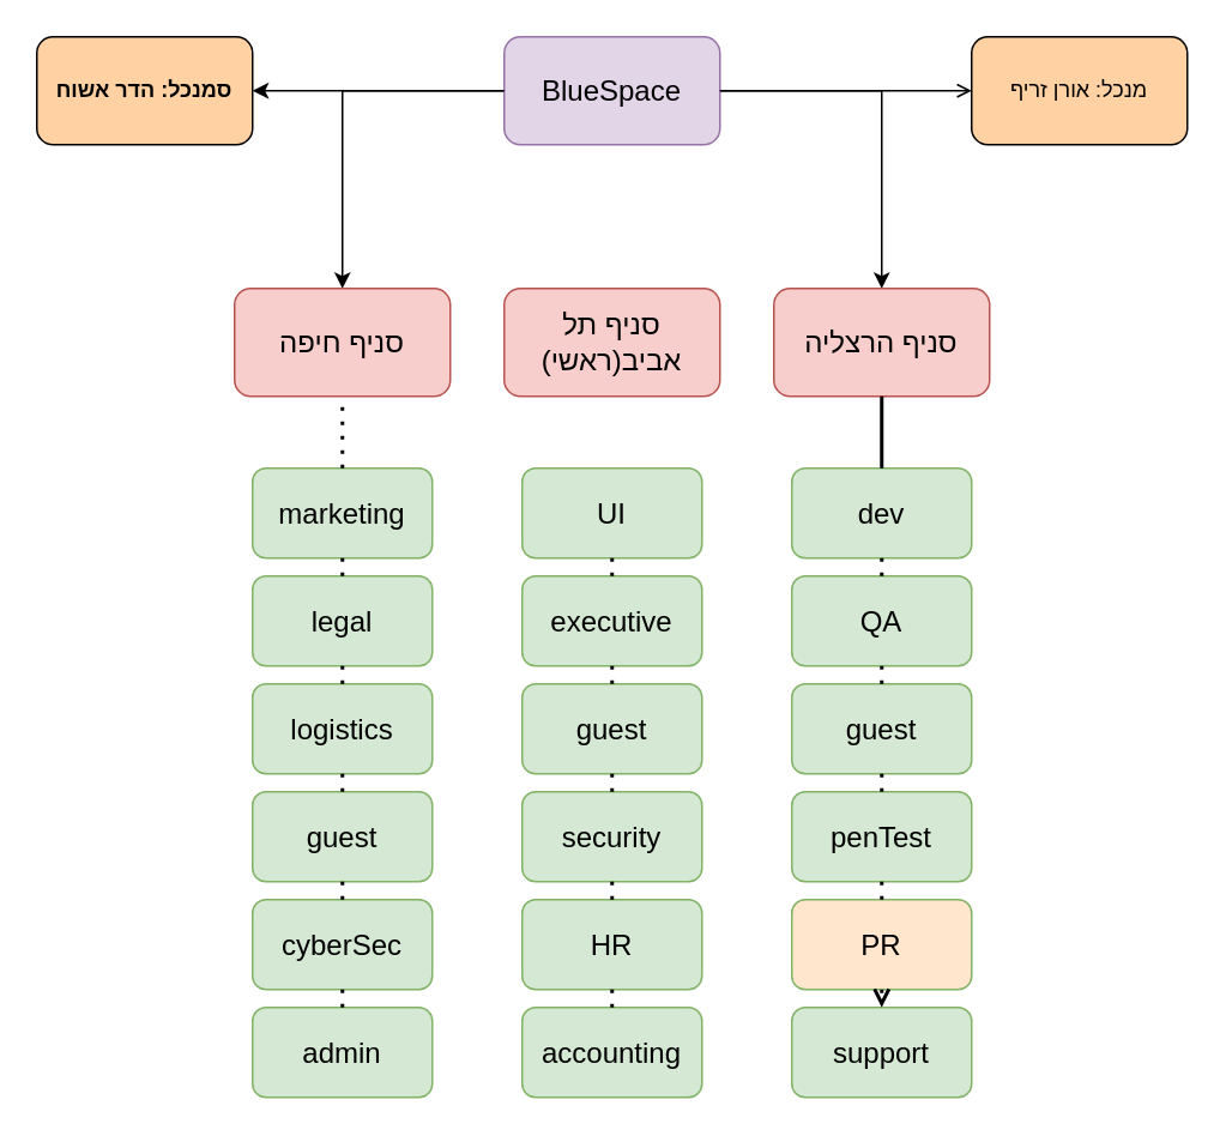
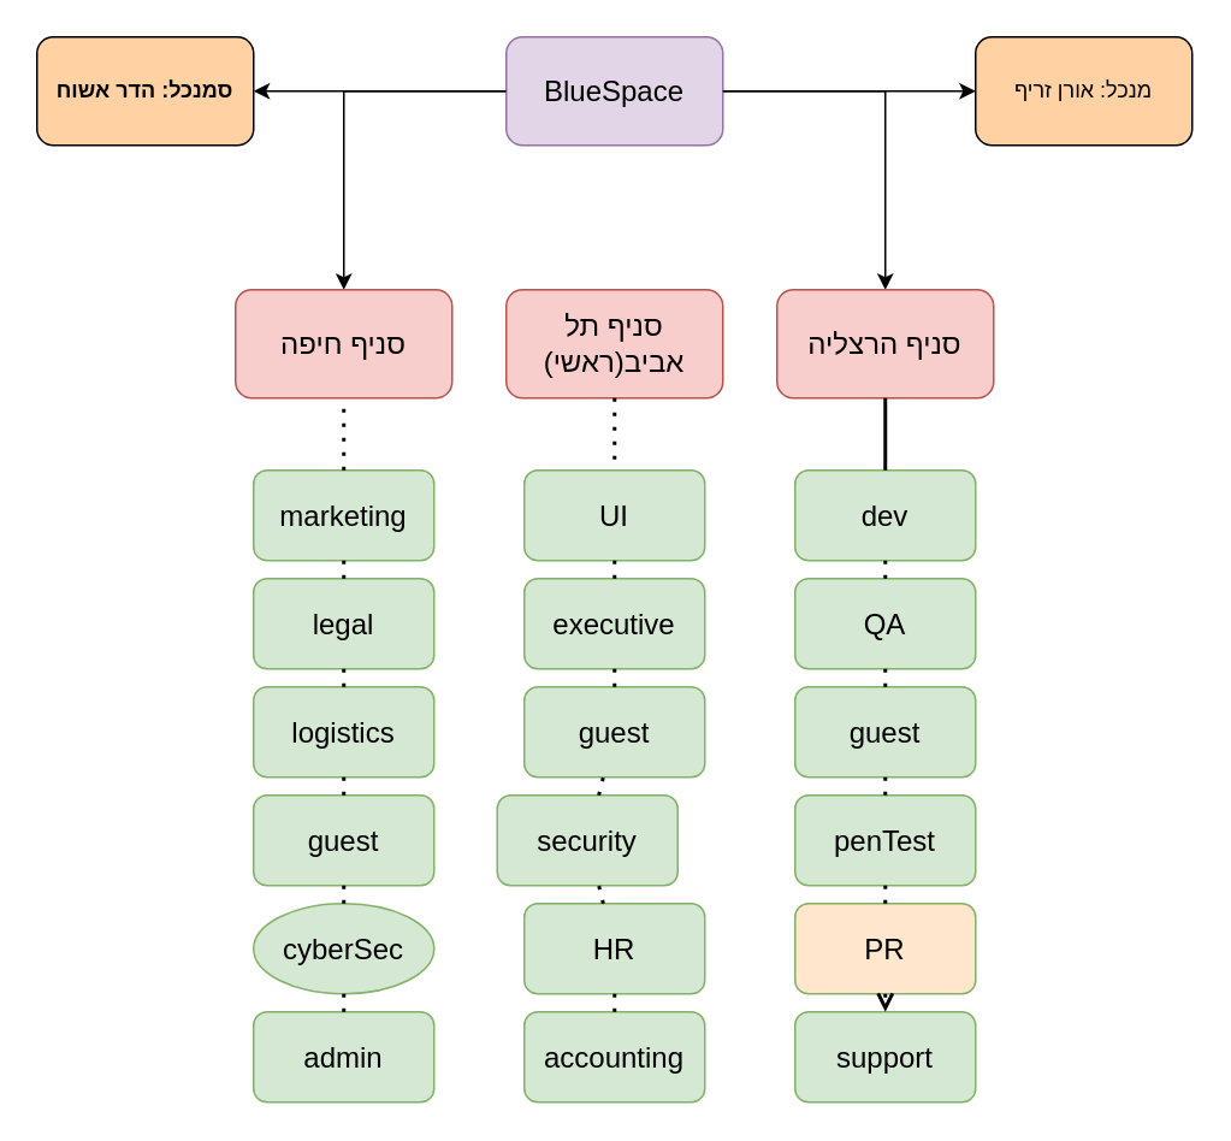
- <mxCell id="46" value="" style="endArrow=open;html=1;rounded=0;" edge="1" parent="1" source="4" target="44"><mxGeometry width="50" height="50" relative="1" as="geometry"><mxPoint x="480" y="210" as="sourcePoint" /><mxPoint x="520" y="110" as="targetPoint" /></mxGeometry></mxCell>
+ <mxCell id="46" value="" style="endArrow=classic;html=1;rounded=0;" edge="1" parent="1" source="4" target="44"><mxGeometry width="50" height="50" relative="1" as="geometry"><mxPoint x="480" y="210" as="sourcePoint" /><mxPoint x="520" y="110" as="targetPoint" /></mxGeometry></mxCell>
+ <mxCell id="33" value="" style="endArrow=none;dashed=1;html=1;dashPattern=1 3;strokeWidth=2;rounded=0;fontSize=16;" edge="1" parent="1" source="7" target="14"><mxGeometry width="50" height="50" relative="1" as="geometry"><mxPoint x="260" y="330" as="sourcePoint" /><mxPoint x="260" y="290" as="targetPoint" /></mxGeometry></mxCell>
- <mxCell id="16" value="security" style="rounded=1;whiteSpace=wrap;html=1;fontSize=16;fillColor=#d5e8d4;strokeColor=#82b366;" vertex="1" parent="1"><mxGeometry x="290" y="440" width="100" height="50" as="geometry" /></mxCell>
+ <mxCell id="16" value="security" style="rounded=1;whiteSpace=wrap;html=1;fontSize=16;fillColor=#d5e8d4;strokeColor=#82b366;" vertex="1" parent="1"><mxGeometry x="275" y="440" width="100" height="50" as="geometry" /></mxCell>
- <mxCell id="11" value="cyberSec" style="rounded=1;whiteSpace=wrap;html=1;fontSize=16;fillColor=#d5e8d4;strokeColor=#82b366;" vertex="1" parent="1"><mxGeometry x="140" y="500" width="100" height="50" as="geometry" /></mxCell>
+ <mxCell id="11" value="cyberSec" style="ellipse;whiteSpace=wrap;html=1;fontSize=16;fillColor=#d5e8d4;strokeColor=#82b366;" vertex="1" parent="1"><mxGeometry x="140" y="500" width="100" height="50" as="geometry" /></mxCell>
